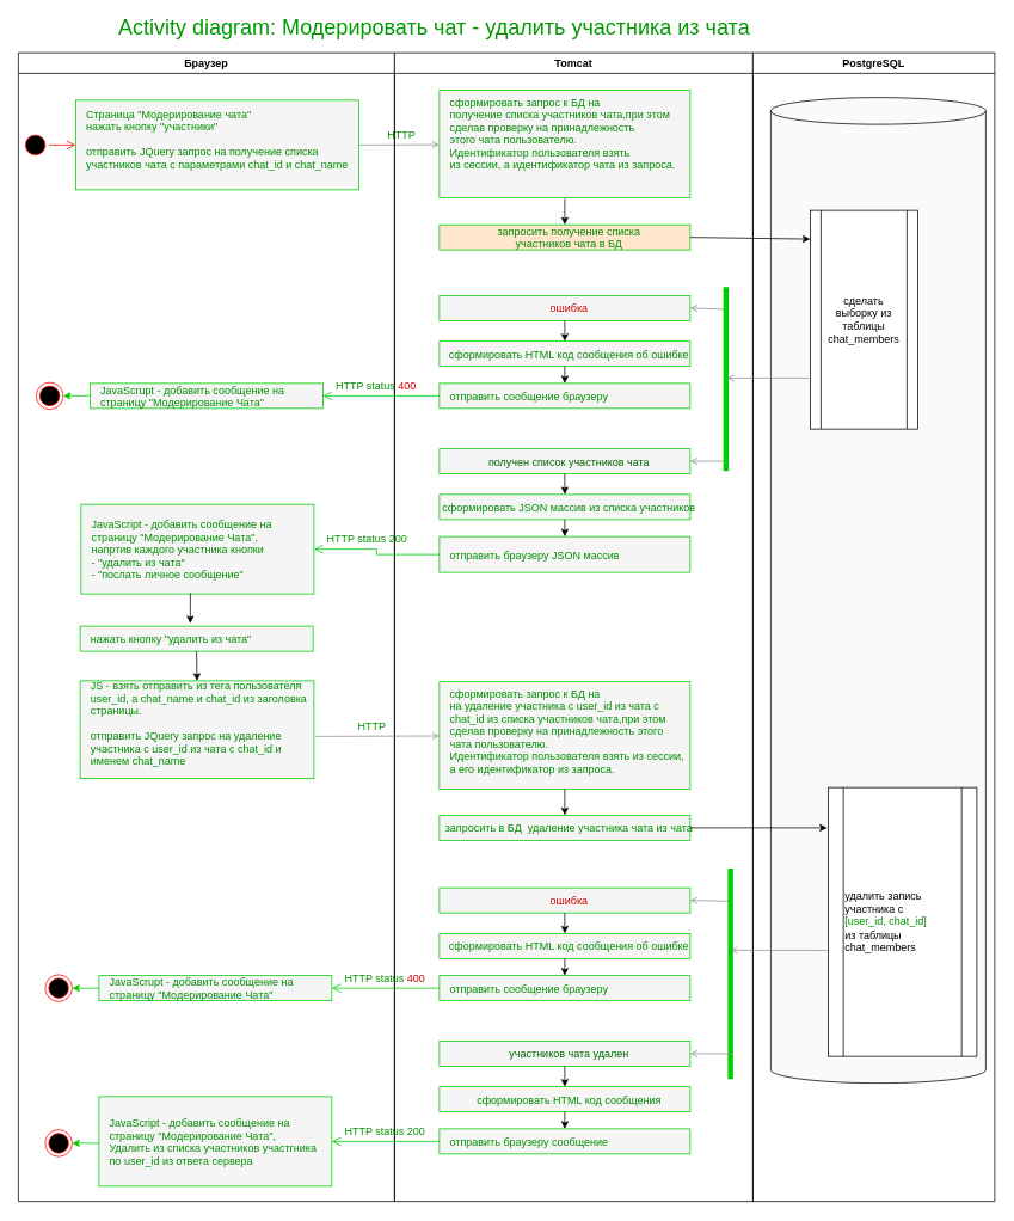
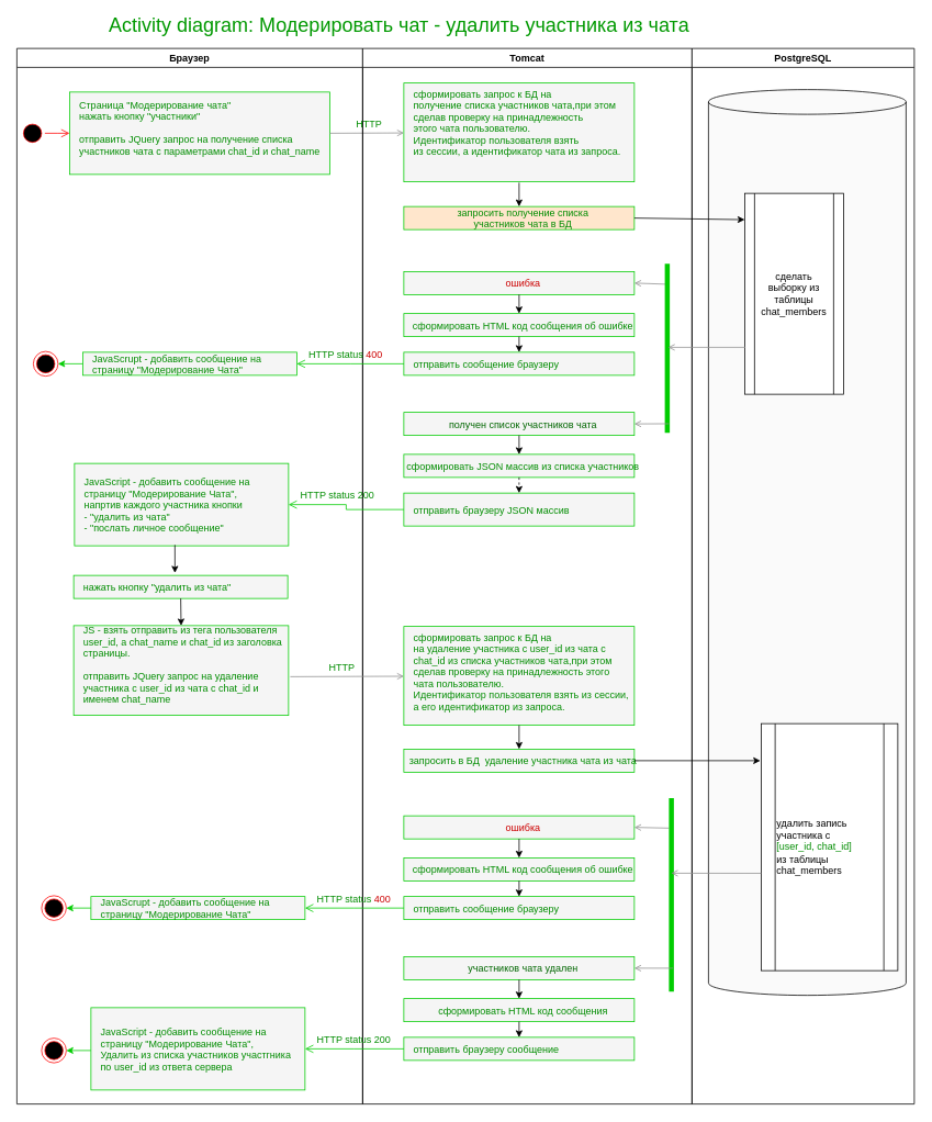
- <mxCell id="69" value="" style="endArrow=classic;html=1;fontColor=#CC0000;exitX=0.5;exitY=1;exitDx=0;exitDy=0;entryX=0.5;entryY=0;entryDx=0;entryDy=0;" edge="1" parent="1" source="63" target="65"><mxGeometry width="50" height="50" relative="1" as="geometry"><mxPoint x="98" y="423" as="sourcePoint" /><mxPoint x="148" y="373" as="targetPoint" /></mxGeometry></mxCell>
+ <mxCell id="69" value="" style="endArrow=classic;html=1;fontColor=#CC0000;exitX=0.5;exitY=1;exitDx=0;exitDy=0;entryX=0.5;entryY=0;entryDx=0;entryDy=0;dashed=1;" edge="1" parent="1" source="63" target="65"><mxGeometry width="50" height="50" relative="1" as="geometry"><mxPoint x="98" y="423" as="sourcePoint" /><mxPoint x="148" y="373" as="targetPoint" /></mxGeometry></mxCell>
